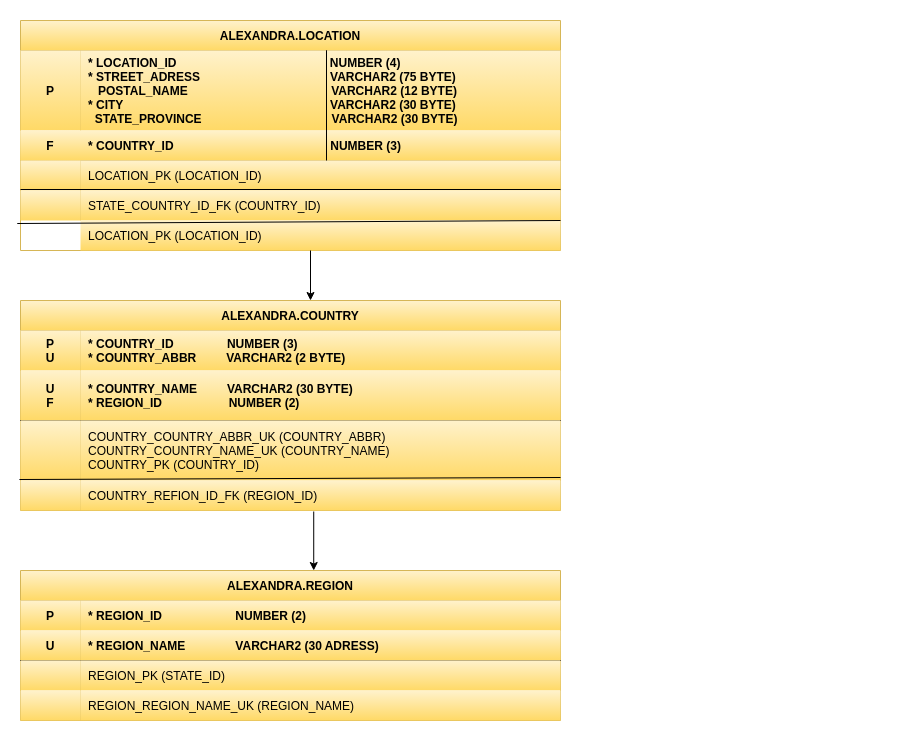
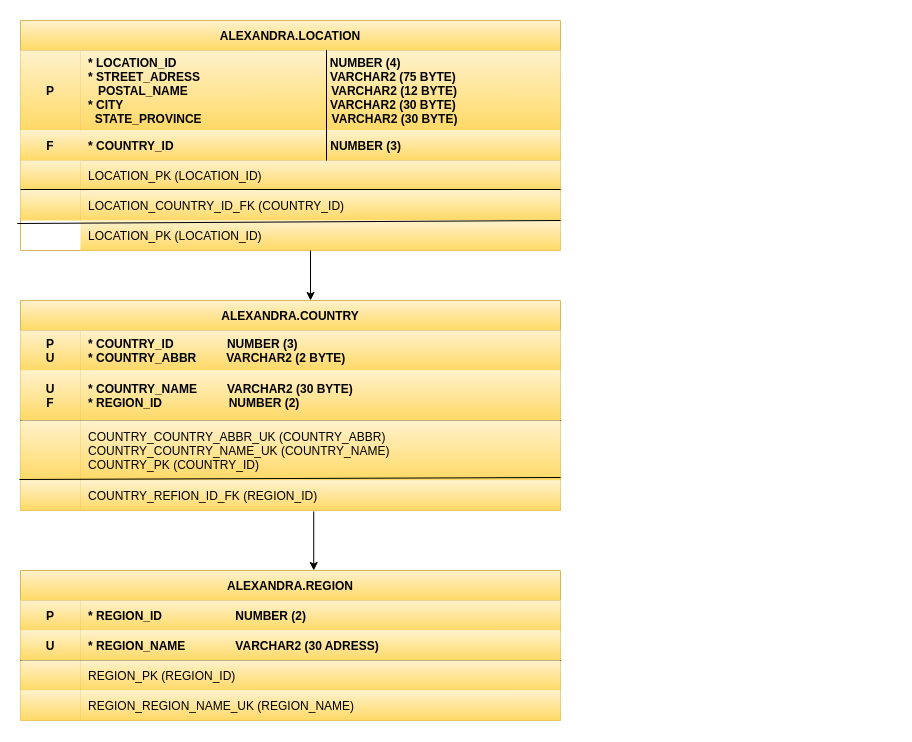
- <mxCell id="14" value="STATE_COUNTRY_ID_FK (COUNTRY_ID)" style="shape=partialRectangle;connectable=0;fillColor=#fff2cc;top=0;left=0;bottom=0;right=0;align=left;spacingLeft=6;overflow=hidden;gradientColor=#ffd966;strokeColor=#d6b656;" vertex="1" parent="12"><mxGeometry x="60" width="480" height="30" as="geometry" /></mxCell>
+ <mxCell id="14" value="LOCATION_COUNTRY_ID_FK (COUNTRY_ID)" style="shape=partialRectangle;connectable=0;fillColor=#fff2cc;top=0;left=0;bottom=0;right=0;align=left;spacingLeft=6;overflow=hidden;gradientColor=#ffd966;strokeColor=#d6b656;" vertex="1" parent="12"><mxGeometry x="60" width="480" height="30" as="geometry" /></mxCell>
- <mxCell id="46" value="REGION_PK (STATE_ID)" style="shape=partialRectangle;connectable=0;fillColor=#fff2cc;top=0;left=0;bottom=0;right=0;align=left;spacingLeft=6;overflow=hidden;gradientColor=#ffd966;strokeColor=#d6b656;" vertex="1" parent="44"><mxGeometry x="60" width="480" height="30" as="geometry" /></mxCell>
+ <mxCell id="46" value="REGION_PK (REGION_ID)" style="shape=partialRectangle;connectable=0;fillColor=#fff2cc;top=0;left=0;bottom=0;right=0;align=left;spacingLeft=6;overflow=hidden;gradientColor=#ffd966;strokeColor=#d6b656;" vertex="1" parent="44"><mxGeometry x="60" width="480" height="30" as="geometry" /></mxCell>
